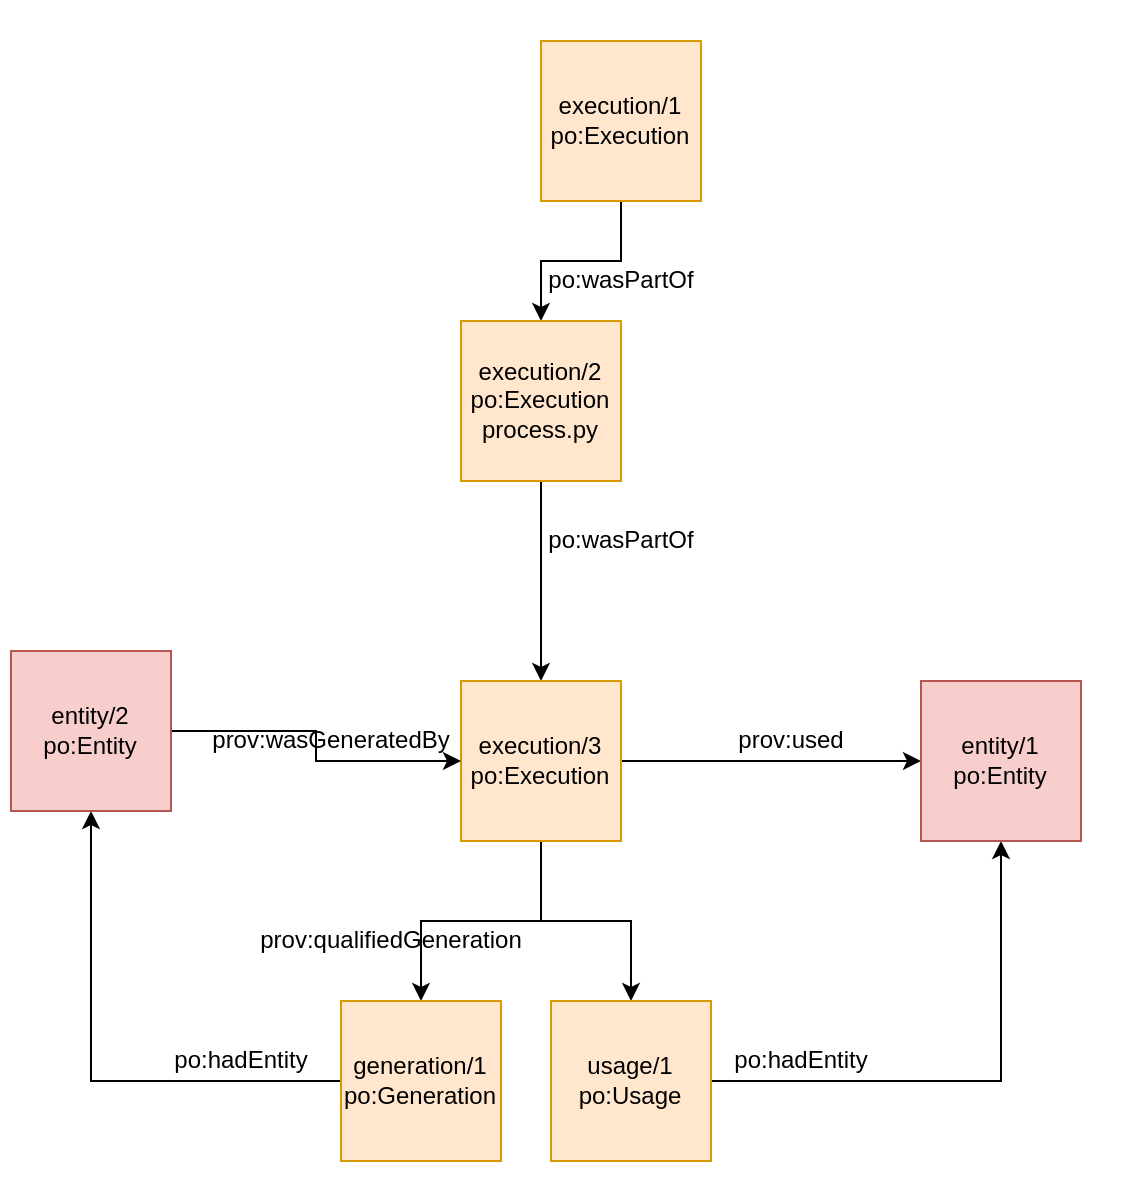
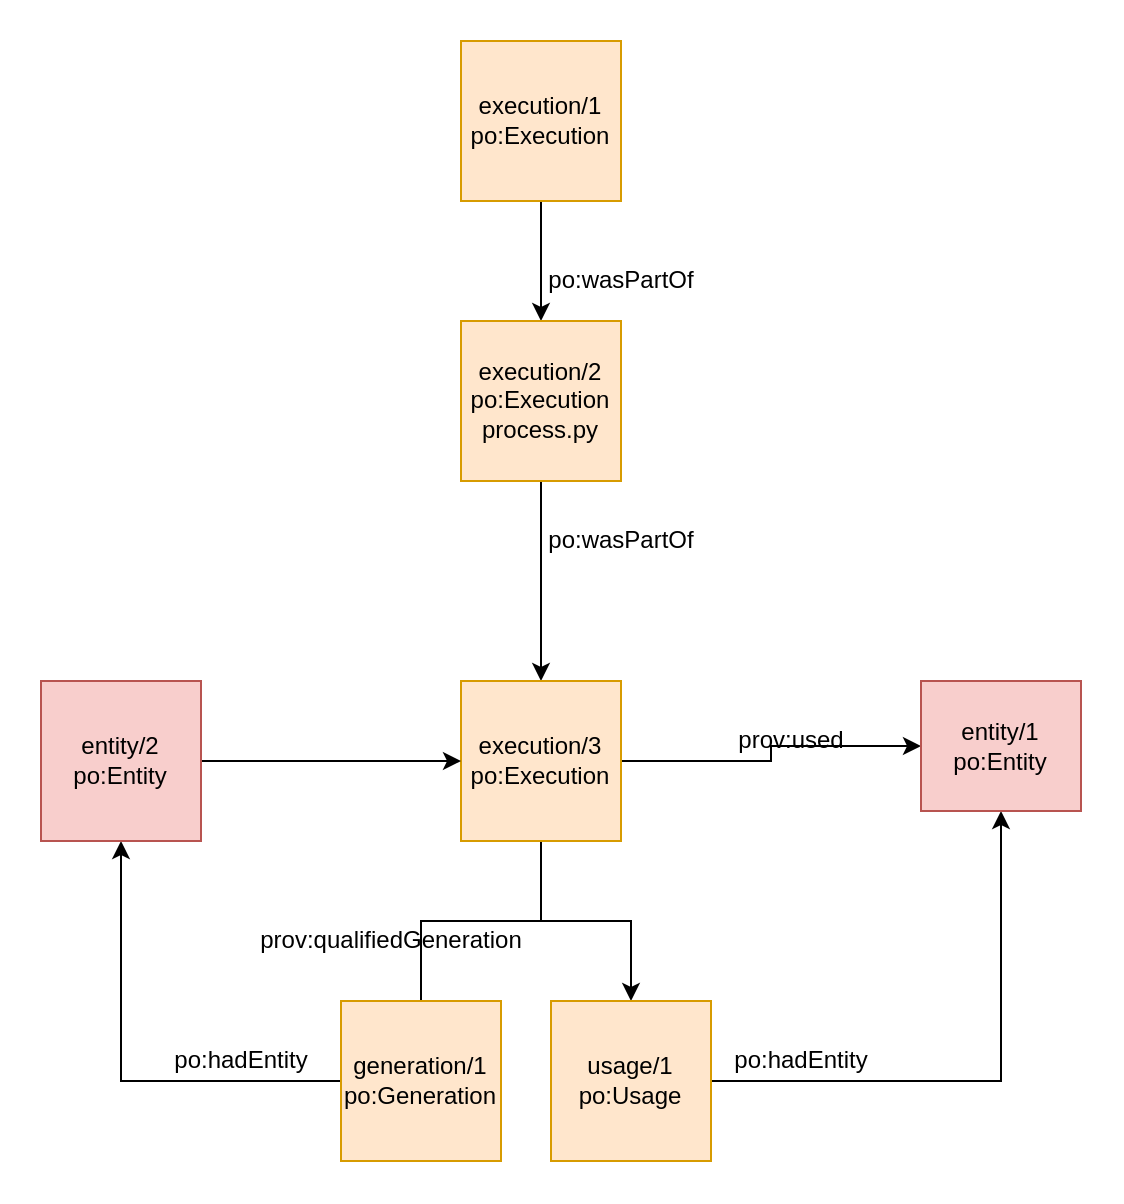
- <mxCell id="3" value="execution/1&lt;br&gt;po:Execution" style="whiteSpace=wrap;html=1;aspect=fixed;fillColor=#ffe6cc;strokeColor=#d79b00;" parent="1" vertex="1"><mxGeometry x="270" y="20" width="80" height="80" as="geometry" /></mxCell>
+ <mxCell id="3" value="execution/1&lt;br&gt;po:Execution" style="whiteSpace=wrap;html=1;aspect=fixed;fillColor=#ffe6cc;strokeColor=#d79b00;" parent="1" vertex="1"><mxGeometry x="230" y="20" width="80" height="80" as="geometry" /></mxCell>
- <mxCell id="20" value="entity/2&lt;br&gt;po:Entity" style="whiteSpace=wrap;html=1;aspect=fixed;fillColor=#f8cecc;strokeColor=#b85450;" vertex="1" parent="1"><mxGeometry x="5" y="325" width="80" height="80" as="geometry" /></mxCell>
+ <mxCell id="20" value="entity/2&lt;br&gt;po:Entity" style="whiteSpace=wrap;html=1;aspect=fixed;fillColor=#f8cecc;strokeColor=#b85450;" vertex="1" parent="1"><mxGeometry x="20" y="340" width="80" height="80" as="geometry" /></mxCell>
- <mxCell id="23" value="prov:wasGeneratedBy" style="text;html=1;align=center;verticalAlign=middle;resizable=0;points=[];autosize=1;" vertex="1" parent="1"><mxGeometry x="100" y="360" width="130" height="20" as="geometry" /></mxCell>
- <mxCell id="14" value="entity/1&lt;br&gt;po:Entity" style="whiteSpace=wrap;html=1;aspect=fixed;fillColor=#f8cecc;strokeColor=#b85450;" vertex="1" parent="1"><mxGeometry x="460" y="340" width="80" height="80" as="geometry" /></mxCell>
+ <mxCell id="14" value="entity/1&lt;br&gt;po:Entity" style="whiteSpace=wrap;html=1;aspect=fixed;fillColor=#f8cecc;strokeColor=#b85450;" vertex="1" parent="1"><mxGeometry x="460" y="340" width="80" height="65" as="geometry" /></mxCell>
- <mxCell id="9" style="edgeStyle=orthogonalEdgeStyle;rounded=0;orthogonalLoop=1;jettySize=auto;html=1;exitX=0.5;exitY=1;exitDx=0;exitDy=0;" edge="1" parent="1" source="10" target="18"><mxGeometry relative="1" as="geometry" /></mxCell>
+ <mxCell id="9" style="edgeStyle=orthogonalEdgeStyle;rounded=0;orthogonalLoop=1;jettySize=auto;html=1;exitX=0.5;exitY=1;exitDx=0;exitDy=0;endArrow=none;" edge="1" parent="1" source="10" target="18"><mxGeometry relative="1" as="geometry" /></mxCell>
